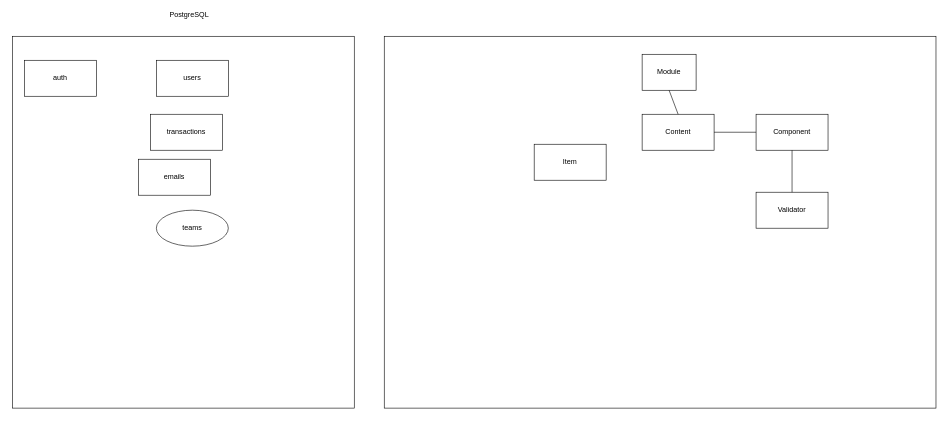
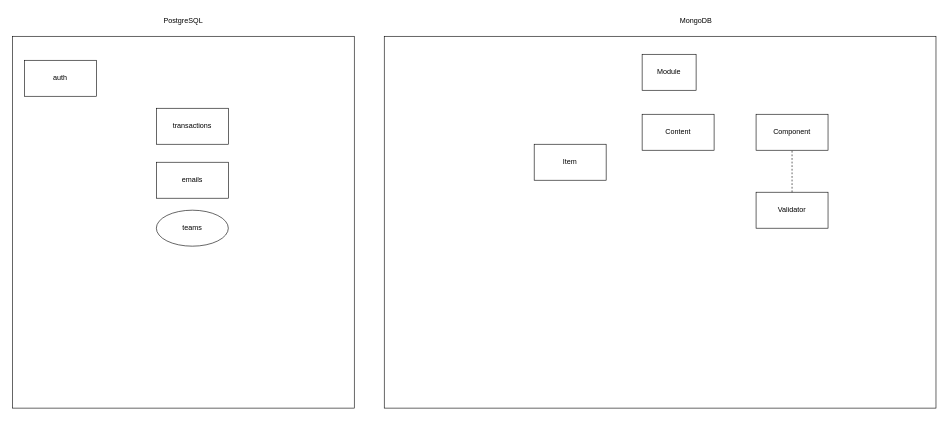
- <mxCell id="3" value="PostgreSQL" style="text;html=1;strokeColor=none;fillColor=none;align=center;verticalAlign=middle;whiteSpace=wrap;rounded=0;" vertex="1" parent="1"><mxGeometry x="275" y="10" width="80" height="30" as="geometry" /></mxCell>
+ <mxCell id="3" value="PostgreSQL" style="text;html=1;strokeColor=none;fillColor=none;align=center;verticalAlign=middle;whiteSpace=wrap;rounded=0;" vertex="1" parent="1"><mxGeometry x="265" y="20" width="80" height="30" as="geometry" /></mxCell>
+ <mxCell id="10" value="MongoDB" style="text;html=1;strokeColor=none;fillColor=none;align=center;verticalAlign=middle;whiteSpace=wrap;rounded=0;" vertex="1" parent="1"><mxGeometry x="1130" y="20" width="60" height="30" as="geometry" /></mxCell>
- <mxCell id="5" value="users" style="rounded=0;whiteSpace=wrap;html=1;" vertex="1" parent="1"><mxGeometry x="260" y="100" width="120" height="60" as="geometry" /></mxCell>
- <mxCell id="16" value="" style="endArrow=none;html=1;entryX=0.5;entryY=1;entryDx=0;entryDy=0;exitX=0.5;exitY=0;exitDx=0;exitDy=0;" edge="1" parent="1" source="12" target="11"><mxGeometry width="50" height="50" relative="1" as="geometry"><mxPoint x="1020" y="340" as="sourcePoint" /><mxPoint x="1070" y="290" as="targetPoint" /></mxGeometry></mxCell>
- <mxCell id="6" value="transactions" style="rounded=0;whiteSpace=wrap;html=1;" vertex="1" parent="1"><mxGeometry x="250" y="190" width="120" height="60" as="geometry" /></mxCell>
+ <mxCell id="6" value="transactions" style="rounded=0;whiteSpace=wrap;html=1;" vertex="1" parent="1"><mxGeometry x="260" y="180" width="120" height="60" as="geometry" /></mxCell>
- <mxCell id="17" value="" style="endArrow=none;html=1;" edge="1" parent="1" source="12" target="13"><mxGeometry width="50" height="50" relative="1" as="geometry"><mxPoint x="1020" y="340" as="sourcePoint" /><mxPoint x="1070" y="290" as="targetPoint" /></mxGeometry></mxCell>
- <mxCell id="18" value="" style="endArrow=none;html=1;" edge="1" parent="1" source="14" target="13"><mxGeometry width="50" height="50" relative="1" as="geometry"><mxPoint x="1020" y="340" as="sourcePoint" /><mxPoint x="1070" y="290" as="targetPoint" /></mxGeometry></mxCell>
+ <mxCell id="18" value="" style="endArrow=none;html=1;dashed=1;" edge="1" parent="1" source="14" target="13"><mxGeometry width="50" height="50" relative="1" as="geometry"><mxPoint x="1020" y="340" as="sourcePoint" /><mxPoint x="1070" y="290" as="targetPoint" /></mxGeometry></mxCell>
- <mxCell id="7" value="emails" style="rounded=0;whiteSpace=wrap;html=1;" vertex="1" parent="1"><mxGeometry x="230" y="265" width="120" height="60" as="geometry" /></mxCell>
+ <mxCell id="7" value="emails" style="rounded=0;whiteSpace=wrap;html=1;" vertex="1" parent="1"><mxGeometry x="260" y="270" width="120" height="60" as="geometry" /></mxCell>
